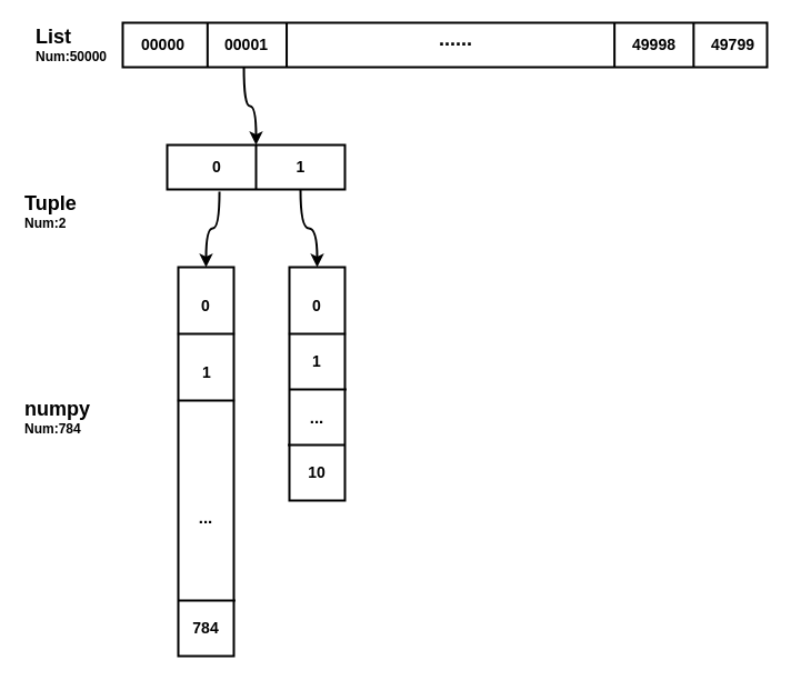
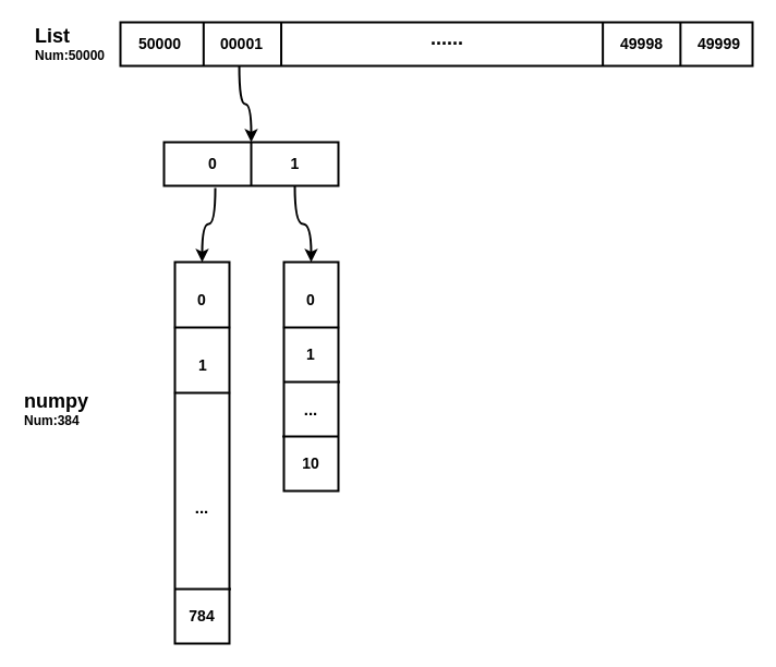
- <mxCell id="8" value="&lt;font style=&quot;font-size: 14px;&quot;&gt;&lt;b&gt;00000&lt;/b&gt;&lt;/font&gt;" style="text;html=1;align=center;verticalAlign=middle;whiteSpace=wrap;rounded=0;" vertex="1" parent="2"><mxGeometry x="6.105" y="5" width="61.053" height="30" as="geometry" /></mxCell>
+ <mxCell id="8" value="&lt;font style=&quot;font-size: 14px;&quot;&gt;&lt;b&gt;50000&lt;/b&gt;&lt;/font&gt;" style="text;html=1;align=center;verticalAlign=middle;whiteSpace=wrap;rounded=0;" vertex="1" parent="2"><mxGeometry x="6.105" y="5" width="61.053" height="30" as="geometry" /></mxCell>
- <mxCell id="11" value="&lt;font style=&quot;font-size: 14px;&quot;&gt;&lt;b&gt;49799&lt;/b&gt;&lt;/font&gt;" style="text;html=1;align=center;verticalAlign=middle;whiteSpace=wrap;rounded=0;" vertex="1" parent="2"><mxGeometry x="518.947" y="5" width="61.053" height="30" as="geometry" /></mxCell>
+ <mxCell id="11" value="&lt;font style=&quot;font-size: 14px;&quot;&gt;&lt;b&gt;49999&lt;/b&gt;&lt;/font&gt;" style="text;html=1;align=center;verticalAlign=middle;whiteSpace=wrap;rounded=0;" vertex="1" parent="2"><mxGeometry x="518.947" y="5" width="61.053" height="30" as="geometry" /></mxCell>
- <mxCell id="14" value="&lt;b&gt;&lt;font style=&quot;font-size: 18px;&quot;&gt;Tuple&lt;/font&gt;&lt;/b&gt;&lt;br&gt;&lt;div&gt;&lt;b&gt;Num:2&lt;/b&gt;&lt;/div&gt;" style="text;html=1;align=left;verticalAlign=middle;whiteSpace=wrap;rounded=0;strokeWidth=3;" vertex="1" parent="1"><mxGeometry x="20" y="175" width="60" height="30" as="geometry" /></mxCell>
- <mxCell id="34" value="&lt;b&gt;&lt;font style=&quot;font-size: 18px;&quot;&gt;numpy&lt;/font&gt;&lt;/b&gt;&lt;br&gt;&lt;div&gt;&lt;b&gt;Num:784&lt;/b&gt;&lt;/div&gt;" style="text;html=1;align=left;verticalAlign=middle;whiteSpace=wrap;rounded=0;strokeWidth=3;" vertex="1" parent="1"><mxGeometry x="20" y="360" width="60" height="30" as="geometry" /></mxCell>
+ <mxCell id="34" value="&lt;b&gt;&lt;font style=&quot;font-size: 18px;&quot;&gt;numpy&lt;/font&gt;&lt;/b&gt;&lt;br&gt;&lt;div&gt;&lt;b&gt;Num:384&lt;/b&gt;&lt;/div&gt;" style="text;html=1;align=left;verticalAlign=middle;whiteSpace=wrap;rounded=0;strokeWidth=3;" vertex="1" parent="1"><mxGeometry x="20" y="360" width="60" height="30" as="geometry" /></mxCell>
